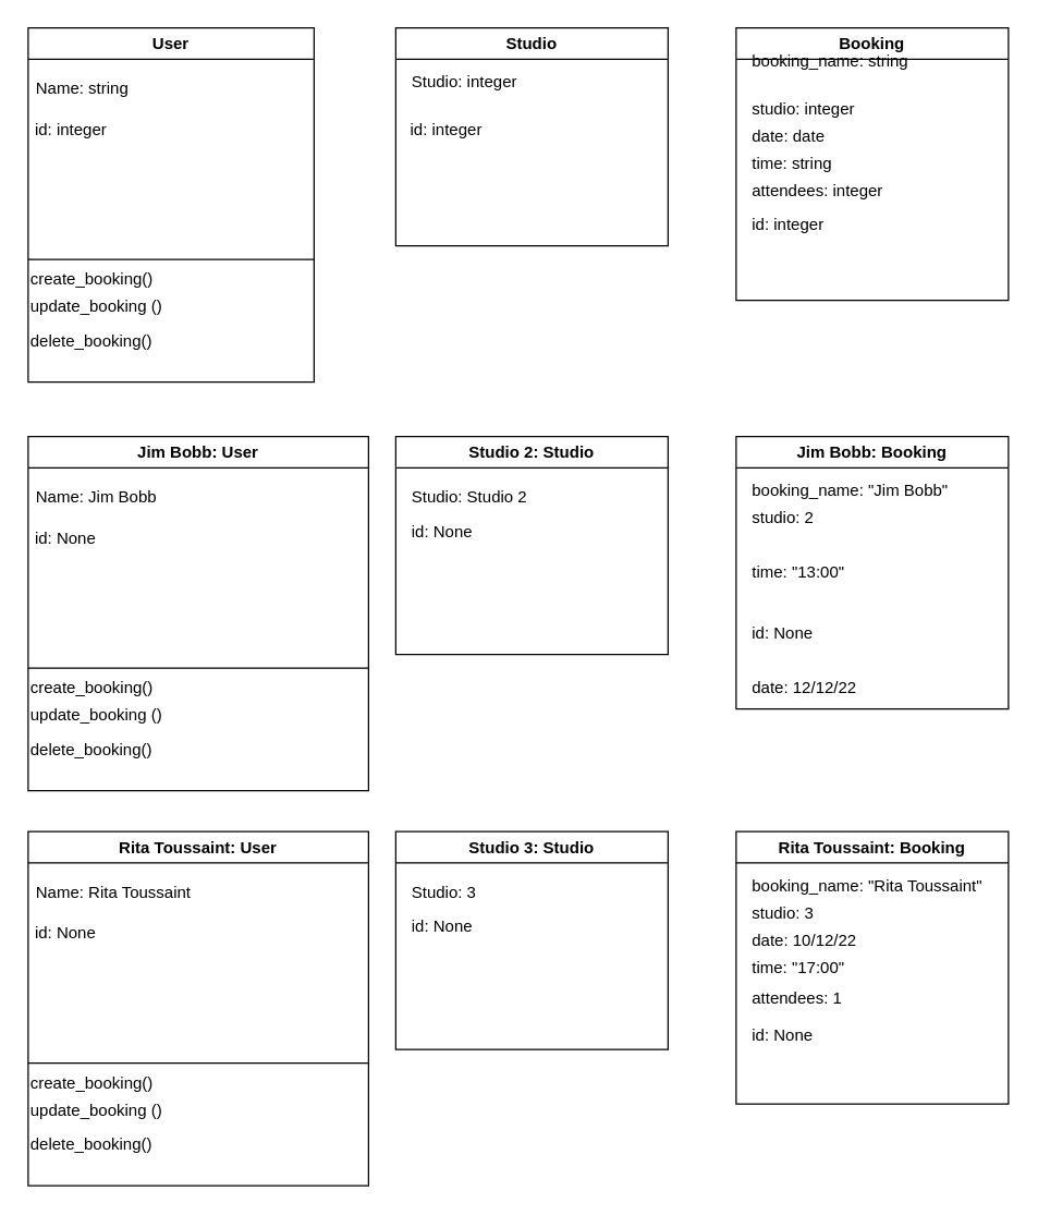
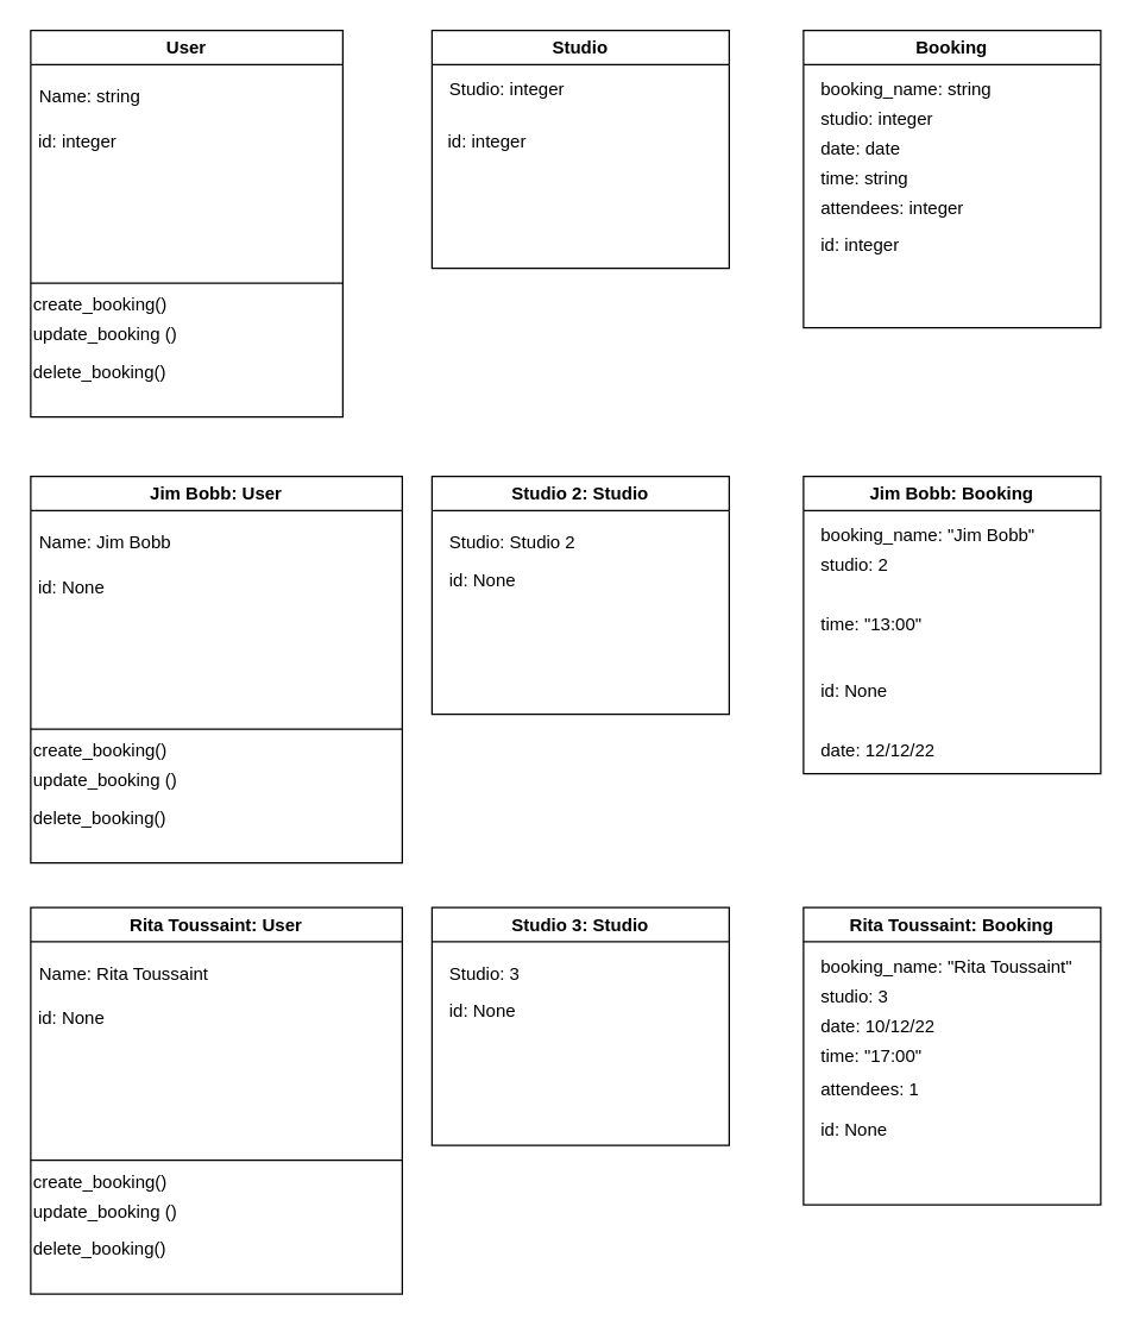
- <mxCell id="6" value="booking_name: string" style="text;html=1;strokeColor=none;fillColor=none;align=left;verticalAlign=middle;whiteSpace=wrap;rounded=0;" parent="5" vertex="1"><mxGeometry x="10" y="15" width="170" height="20" as="geometry" /></mxCell>
+ <mxCell id="6" value="booking_name: string" style="text;html=1;strokeColor=none;fillColor=none;align=left;verticalAlign=middle;whiteSpace=wrap;rounded=0;" parent="5" vertex="1"><mxGeometry x="10" y="30" width="170" height="20" as="geometry" /></mxCell>
